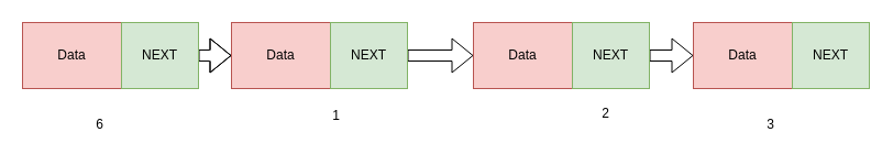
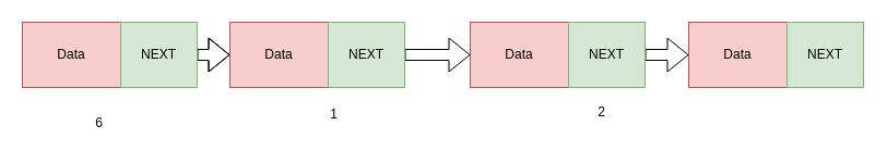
- <mxCell id="16" value="3" style="text;html=1;align=center;verticalAlign=middle;resizable=0;points=[];autosize=1;strokeColor=none;fillColor=none;" vertex="1" parent="1"><mxGeometry x="685" y="98" width="30" height="30" as="geometry" /></mxCell>
